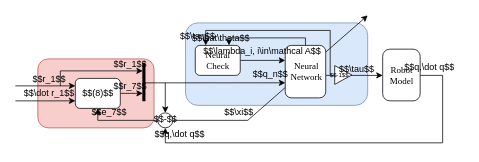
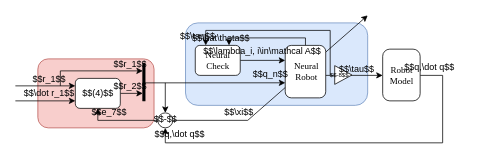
- <mxCell id="46" value="Neural&lt;div&gt;Network&lt;/div&gt;" style="text;html=1;align=center;verticalAlign=middle;resizable=0;points=[];autosize=1;strokeColor=none;fillColor=none;fontFamily=Times New Roman;" vertex="1" parent="43"><mxGeometry x="373" y="75" width="70" height="40" as="geometry" /></mxCell>
+ <mxCell id="46" value="Neural&lt;div&gt;Robot&lt;/div&gt;" style="text;html=1;align=center;verticalAlign=middle;resizable=0;points=[];autosize=1;strokeColor=none;fillColor=none;fontFamily=Times New Roman;" vertex="1" parent="43"><mxGeometry x="373" y="75" width="70" height="40" as="geometry" /></mxCell>
- <mxCell id="41" value="$$-1$$" style="text;html=1;align=center;verticalAlign=middle;resizable=0;points=[];autosize=1;strokeColor=none;fillColor=none;fontSize=8;" vertex="1" parent="27"><mxGeometry x="427" y="89" width="50" height="20" as="geometry" /></mxCell>
+ <mxCell id="41" value="$$-8$$" style="text;html=1;align=center;verticalAlign=middle;resizable=0;points=[];autosize=1;strokeColor=none;fillColor=none;fontSize=8;" vertex="1" parent="27"><mxGeometry x="427" y="89" width="50" height="20" as="geometry" /></mxCell>
- <mxCell id="34" value="$$r_7$$" style="text;html=1;align=center;verticalAlign=middle;resizable=0;points=[];autosize=1;strokeColor=none;fillColor=none;" vertex="1" parent="27"><mxGeometry x="138" y="100" width="70" height="30" as="geometry" /></mxCell>
+ <mxCell id="34" value="$$r_2$$" style="text;html=1;align=center;verticalAlign=middle;resizable=0;points=[];autosize=1;strokeColor=none;fillColor=none;" vertex="1" parent="27"><mxGeometry x="138" y="100" width="70" height="30" as="geometry" /></mxCell>
- <mxCell id="28" value="$$(8)$$" style="text;html=1;align=center;verticalAlign=middle;resizable=0;points=[];autosize=1;strokeColor=none;fillColor=none;" vertex="1" parent="27"><mxGeometry x="100" y="109" width="60" height="30" as="geometry" /></mxCell>
+ <mxCell id="28" value="$$(4)$$" style="text;html=1;align=center;verticalAlign=middle;resizable=0;points=[];autosize=1;strokeColor=none;fillColor=none;" vertex="1" parent="27"><mxGeometry x="100" y="109" width="60" height="30" as="geometry" /></mxCell>
